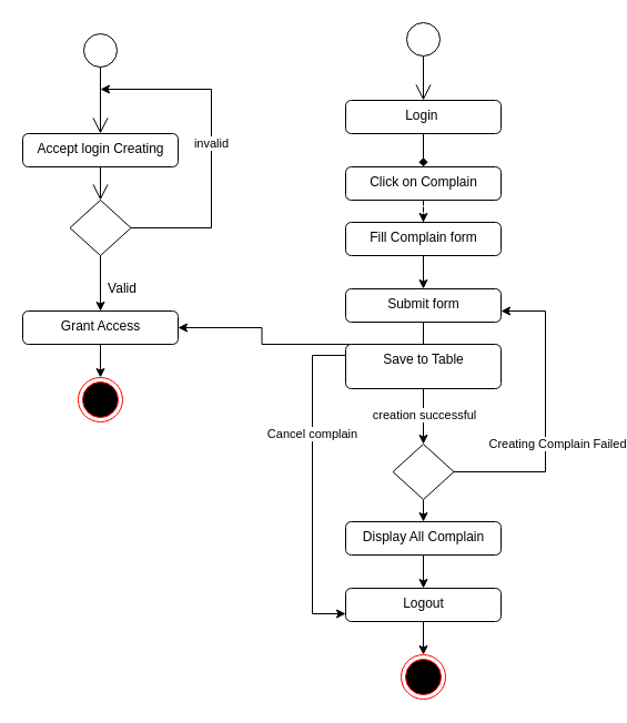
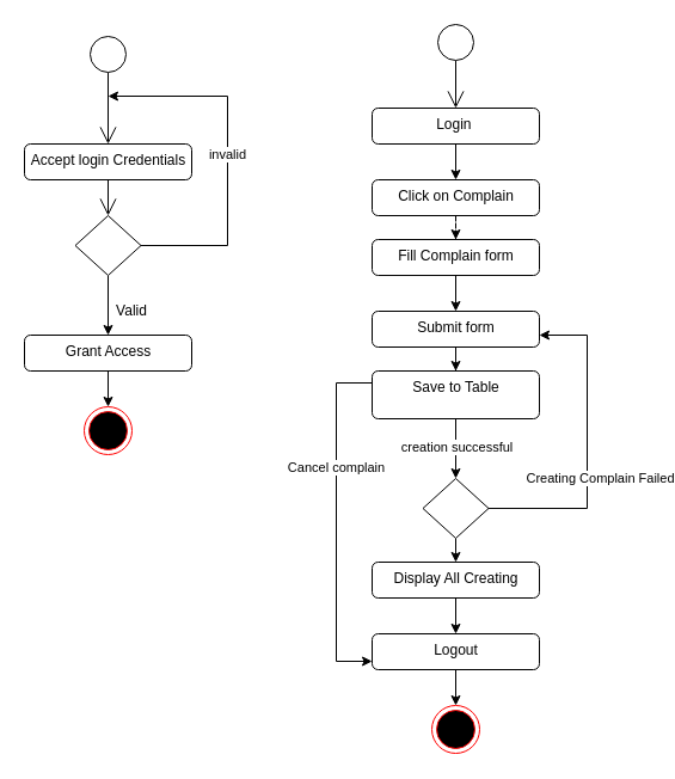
- <mxCell id="3" value="Accept login Creating" style="html=1;align=center;verticalAlign=top;rounded=1;absoluteArcSize=1;arcSize=10;dashed=0;" parent="1" vertex="1"><mxGeometry x="20" y="120" width="140" height="30" as="geometry" /></mxCell>
+ <mxCell id="3" value="Accept login Credentials" style="html=1;align=center;verticalAlign=top;rounded=1;absoluteArcSize=1;arcSize=10;dashed=0;" parent="1" vertex="1"><mxGeometry x="20" y="120" width="140" height="30" as="geometry" /></mxCell>
- <mxCell id="28" style="edgeStyle=orthogonalEdgeStyle;rounded=0;orthogonalLoop=1;jettySize=auto;html=1;exitX=0.5;exitY=1;exitDx=0;exitDy=0;entryX=0.5;entryY=0;entryDx=0;entryDy=0;endArrow=diamond;" parent="1" source="15" target="27" edge="1"><mxGeometry relative="1" as="geometry"><mxPoint x="391" y="130" as="sourcePoint" /><mxPoint x="391" y="290" as="targetPoint" /></mxGeometry></mxCell>
+ <mxCell id="28" style="edgeStyle=orthogonalEdgeStyle;rounded=0;orthogonalLoop=1;jettySize=auto;html=1;exitX=0.5;exitY=1;exitDx=0;exitDy=0;entryX=0.5;entryY=0;entryDx=0;entryDy=0;" parent="1" source="15" target="27" edge="1"><mxGeometry relative="1" as="geometry"><mxPoint x="391" y="130" as="sourcePoint" /><mxPoint x="391" y="290" as="targetPoint" /></mxGeometry></mxCell>
- <mxCell id="30" style="edgeStyle=orthogonalEdgeStyle;rounded=0;orthogonalLoop=1;jettySize=auto;html=1;exitX=0.5;exitY=1;exitDx=0;exitDy=0;" parent="1" source="31" target="10" edge="1"><mxGeometry relative="1" as="geometry" /></mxCell>
+ <mxCell id="30" style="edgeStyle=orthogonalEdgeStyle;rounded=0;orthogonalLoop=1;jettySize=auto;html=1;exitX=0.5;exitY=1;exitDx=0;exitDy=0;" parent="1" source="31" target="36" edge="1"><mxGeometry relative="1" as="geometry" /></mxCell>
- <mxCell id="21" value="Display All Complain" style="html=1;align=center;verticalAlign=top;rounded=1;absoluteArcSize=1;arcSize=10;dashed=0;" parent="1" vertex="1"><mxGeometry x="311" y="470" width="140" height="30" as="geometry" /></mxCell>
+ <mxCell id="21" value="Display All Creating" style="html=1;align=center;verticalAlign=top;rounded=1;absoluteArcSize=1;arcSize=10;dashed=0;" parent="1" vertex="1"><mxGeometry x="311" y="470" width="140" height="30" as="geometry" /></mxCell>
